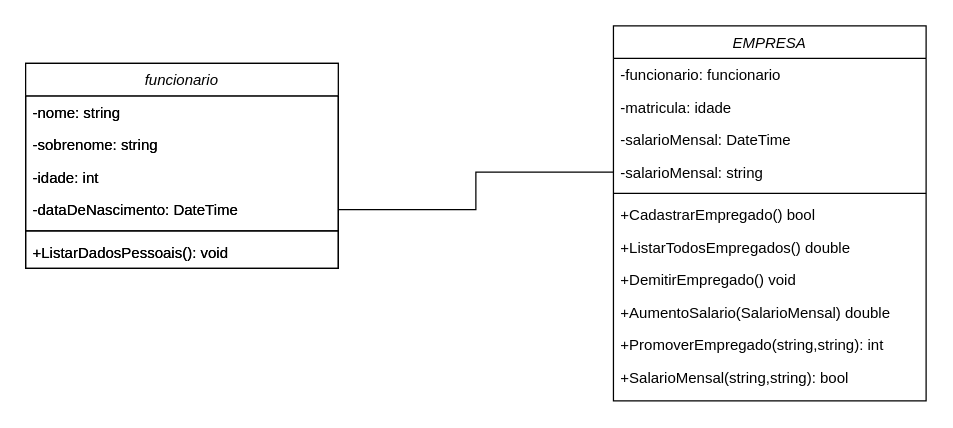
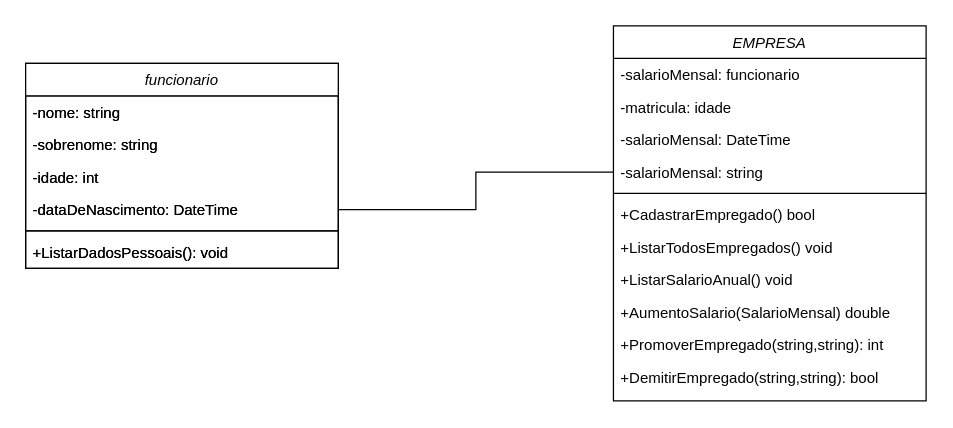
- <mxCell id="17" value="-funcionario: funcionario" style="text;align=left;verticalAlign=top;spacingLeft=4;spacingRight=4;overflow=hidden;rotatable=0;points=[[0,0.5],[1,0.5]];portConstraint=eastwest;" vertex="1" parent="16"><mxGeometry y="26" width="250" height="26" as="geometry" /></mxCell>
+ <mxCell id="17" value="-salarioMensal: funcionario" style="text;align=left;verticalAlign=top;spacingLeft=4;spacingRight=4;overflow=hidden;rotatable=0;points=[[0,0.5],[1,0.5]];portConstraint=eastwest;" vertex="1" parent="16"><mxGeometry y="26" width="250" height="26" as="geometry" /></mxCell>
- <mxCell id="23" value="+ListarTodosEmpregados() double" style="text;align=left;verticalAlign=top;spacingLeft=4;spacingRight=4;overflow=hidden;rotatable=0;points=[[0,0.5],[1,0.5]];portConstraint=eastwest;" vertex="1" parent="16"><mxGeometry y="164" width="250" height="26" as="geometry" /></mxCell>
+ <mxCell id="23" value="+ListarTodosEmpregados() void" style="text;align=left;verticalAlign=top;spacingLeft=4;spacingRight=4;overflow=hidden;rotatable=0;points=[[0,0.5],[1,0.5]];portConstraint=eastwest;" vertex="1" parent="16"><mxGeometry y="164" width="250" height="26" as="geometry" /></mxCell>
- <mxCell id="24" value="+DemitirEmpregado() void" style="text;align=left;verticalAlign=top;spacingLeft=4;spacingRight=4;overflow=hidden;rotatable=0;points=[[0,0.5],[1,0.5]];portConstraint=eastwest;" vertex="1" parent="16"><mxGeometry y="190" width="250" height="26" as="geometry" /></mxCell>
+ <mxCell id="24" value="+ListarSalarioAnual() void" style="text;align=left;verticalAlign=top;spacingLeft=4;spacingRight=4;overflow=hidden;rotatable=0;points=[[0,0.5],[1,0.5]];portConstraint=eastwest;" vertex="1" parent="16"><mxGeometry y="190" width="250" height="26" as="geometry" /></mxCell>
- <mxCell id="27" value="+SalarioMensal(string,string): bool" style="text;align=left;verticalAlign=top;spacingLeft=4;spacingRight=4;overflow=hidden;rotatable=0;points=[[0,0.5],[1,0.5]];portConstraint=eastwest;" vertex="1" parent="16"><mxGeometry y="268" width="250" height="26" as="geometry" /></mxCell>
+ <mxCell id="27" value="+DemitirEmpregado(string,string): bool" style="text;align=left;verticalAlign=top;spacingLeft=4;spacingRight=4;overflow=hidden;rotatable=0;points=[[0,0.5],[1,0.5]];portConstraint=eastwest;" vertex="1" parent="16"><mxGeometry y="268" width="250" height="26" as="geometry" /></mxCell>
